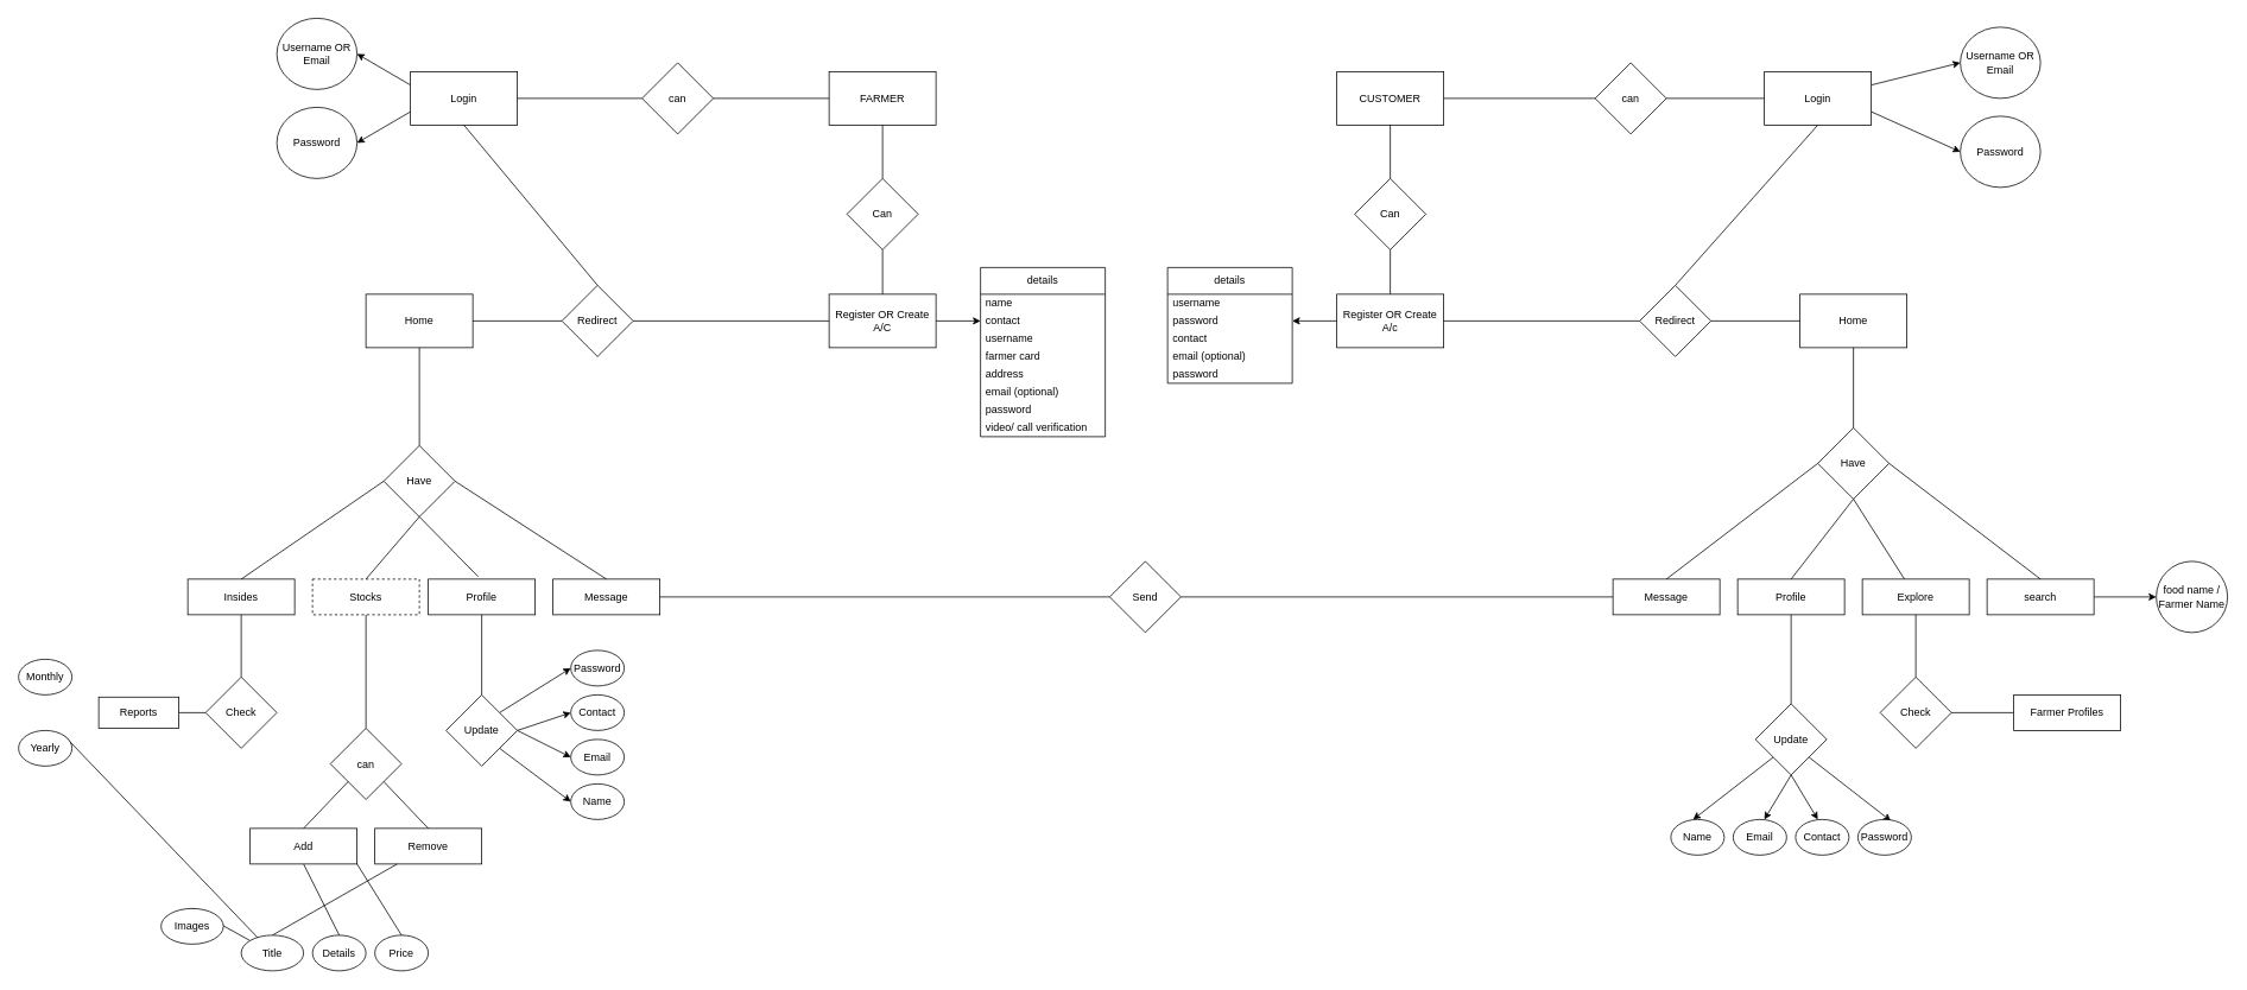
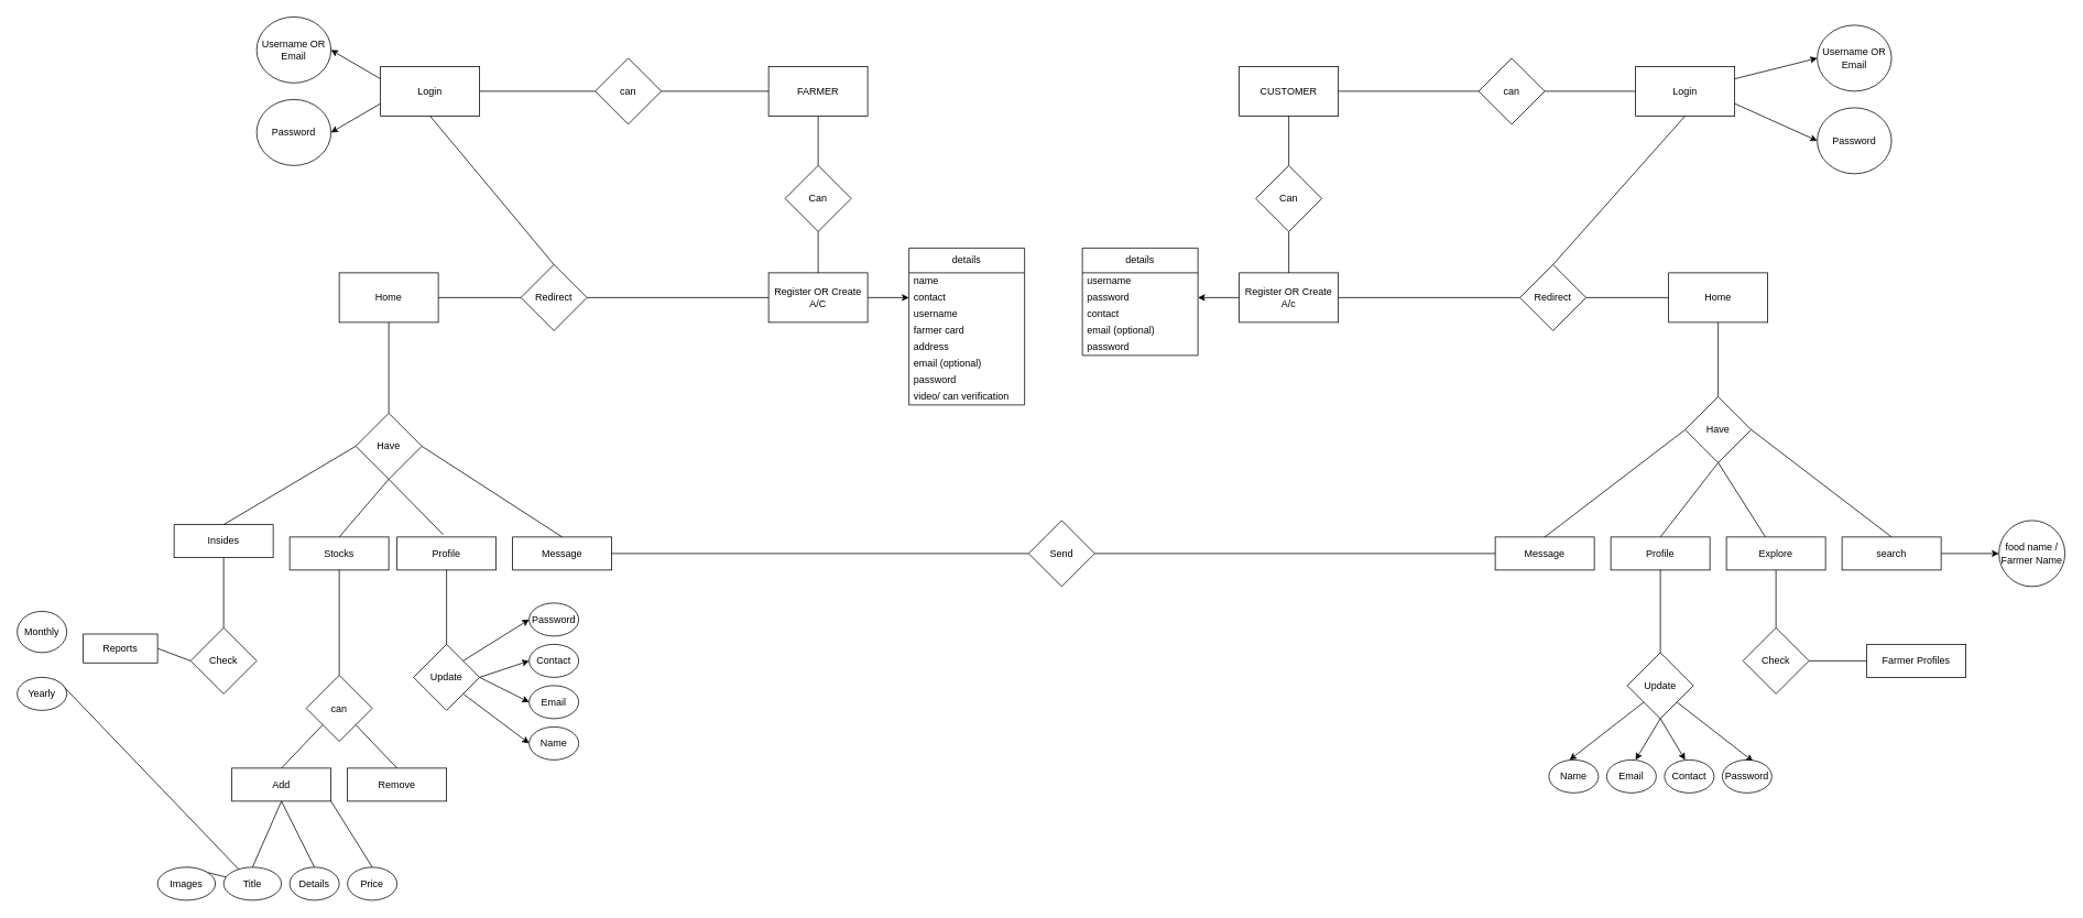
- <mxCell id="18" value="video/ call verification" style="text;strokeColor=none;fillColor=none;align=left;verticalAlign=middle;spacingLeft=4;spacingRight=4;overflow=hidden;points=[[0,0.5],[1,0.5]];portConstraint=eastwest;rotatable=0;whiteSpace=wrap;html=1;" parent="10" vertex="1"><mxGeometry y="170" width="140" height="20" as="geometry" /></mxCell>
+ <mxCell id="18" value="video/ can verification" style="text;strokeColor=none;fillColor=none;align=left;verticalAlign=middle;spacingLeft=4;spacingRight=4;overflow=hidden;points=[[0,0.5],[1,0.5]];portConstraint=eastwest;rotatable=0;whiteSpace=wrap;html=1;" parent="10" vertex="1"><mxGeometry y="170" width="140" height="20" as="geometry" /></mxCell>
- <mxCell id="43" value="Insides" style="rounded=0;whiteSpace=wrap;html=1;" parent="1" vertex="1"><mxGeometry x="210" y="650" width="120" height="40" as="geometry" /></mxCell>
+ <mxCell id="43" value="Insides" style="rounded=0;whiteSpace=wrap;html=1;" parent="1" vertex="1"><mxGeometry x="210" y="635" width="120" height="40" as="geometry" /></mxCell>
- <mxCell id="45" value="Stocks" style="rounded=0;whiteSpace=wrap;html=1;dashed=1;" parent="1" vertex="1"><mxGeometry x="350" y="650" width="120" height="40" as="geometry" /></mxCell>
+ <mxCell id="45" value="Stocks" style="rounded=0;whiteSpace=wrap;html=1;" parent="1" vertex="1"><mxGeometry x="350" y="650" width="120" height="40" as="geometry" /></mxCell>
- <mxCell id="123" value="Monthly" style="ellipse;whiteSpace=wrap;html=1;" parent="1" vertex="1"><mxGeometry x="20" y="740" width="60" height="40" as="geometry" /></mxCell>
+ <mxCell id="123" value="Monthly" style="ellipse;whiteSpace=wrap;html=1;" parent="1" vertex="1"><mxGeometry x="20" y="740" width="60" height="50" as="geometry" /></mxCell>
- <mxCell id="121" value="Reports" style="rounded=0;whiteSpace=wrap;html=1;" parent="1" vertex="1"><mxGeometry x="110" y="782.5" width="90" height="35" as="geometry" /></mxCell>
+ <mxCell id="121" value="Reports" style="rounded=0;whiteSpace=wrap;html=1;" parent="1" vertex="1"><mxGeometry x="100" y="767.5" width="90" height="35" as="geometry" /></mxCell>
- <mxCell id="112" value="" style="endArrow=none;html=1;exitX=0.5;exitY=0;exitDx=0;exitDy=0;" parent="1" source="113" target="107" edge="1"><mxGeometry width="50" height="50" relative="1" as="geometry"><mxPoint x="340" y="1050" as="sourcePoint" /><mxPoint x="360" y="990" as="targetPoint" /></mxGeometry></mxCell>
+ <mxCell id="112" value="" style="endArrow=none;html=1;entryX=0.5;entryY=1;entryDx=0;entryDy=0;exitX=0.5;exitY=0;exitDx=0;exitDy=0;" parent="1" source="113" target="106" edge="1"><mxGeometry width="50" height="50" relative="1" as="geometry"><mxPoint x="340" y="1050" as="sourcePoint" /><mxPoint x="360" y="990" as="targetPoint" /></mxGeometry></mxCell>
- <mxCell id="111" value="Images" style="ellipse;whiteSpace=wrap;html=1;" parent="1" vertex="1"><mxGeometry x="180" y="1020" width="70" height="40" as="geometry" /></mxCell>
+ <mxCell id="111" value="Images" style="ellipse;whiteSpace=wrap;html=1;" parent="1" vertex="1"><mxGeometry x="190" y="1050" width="70" height="40" as="geometry" /></mxCell>
